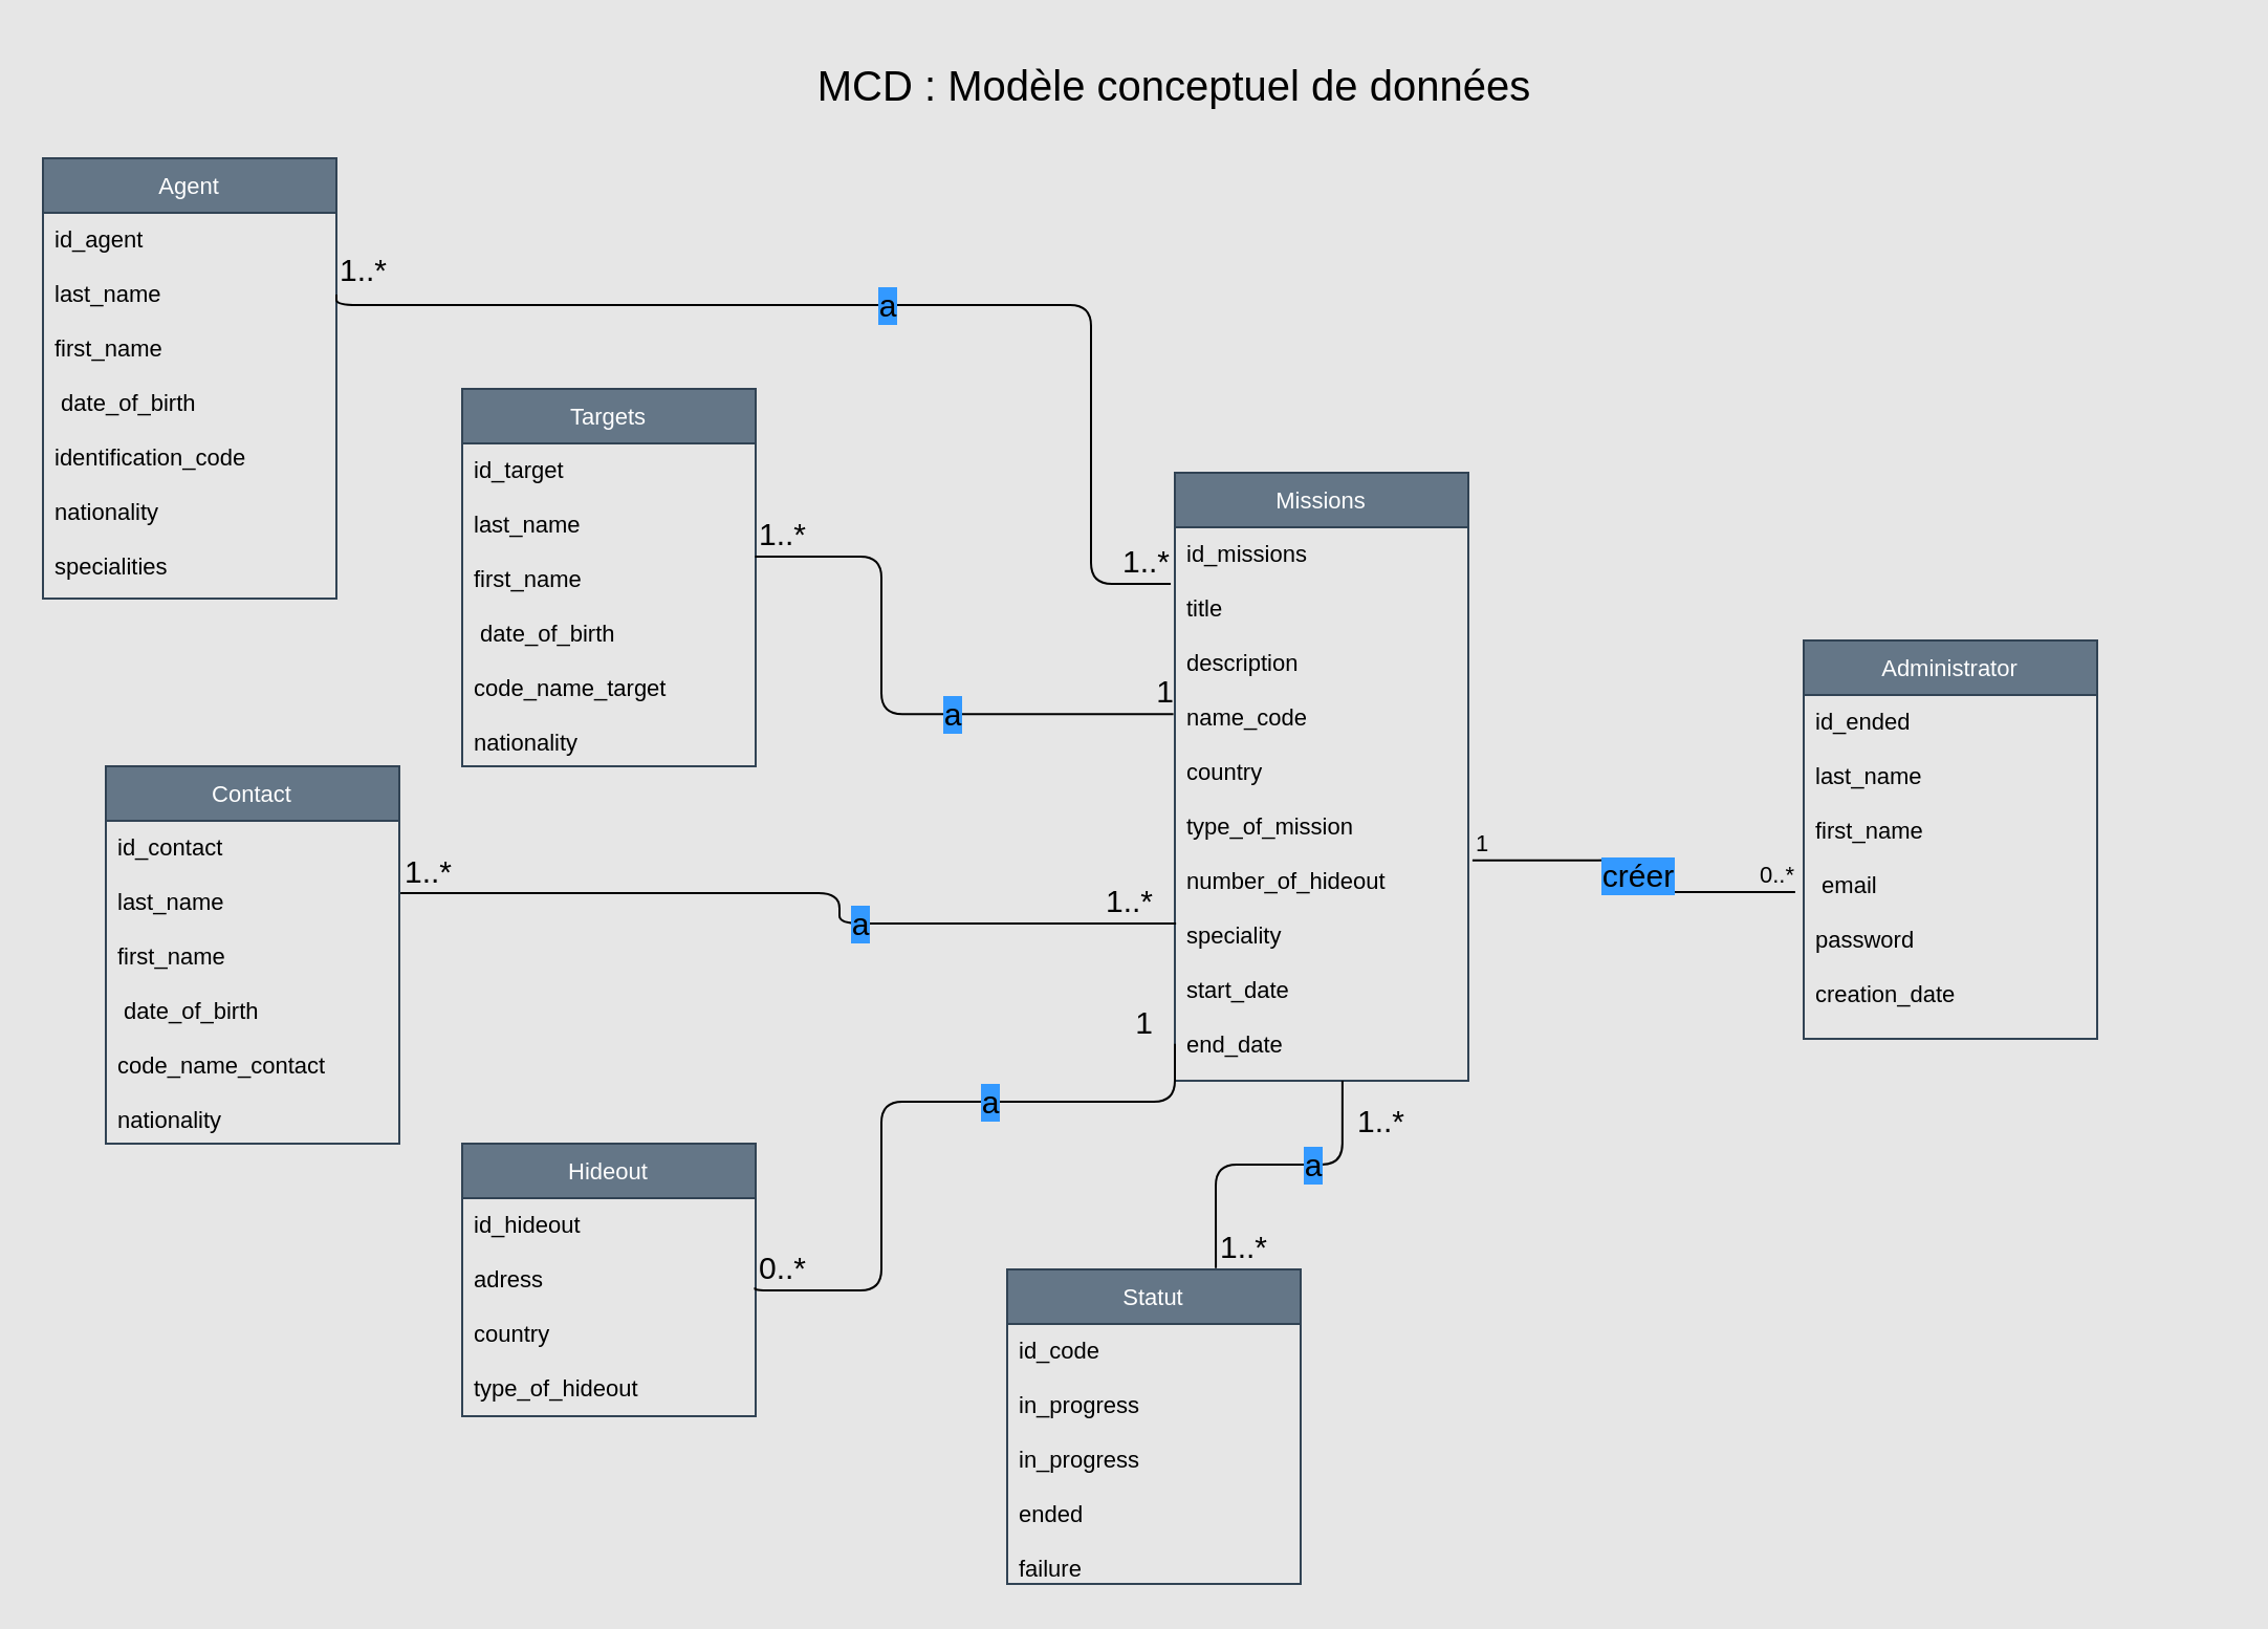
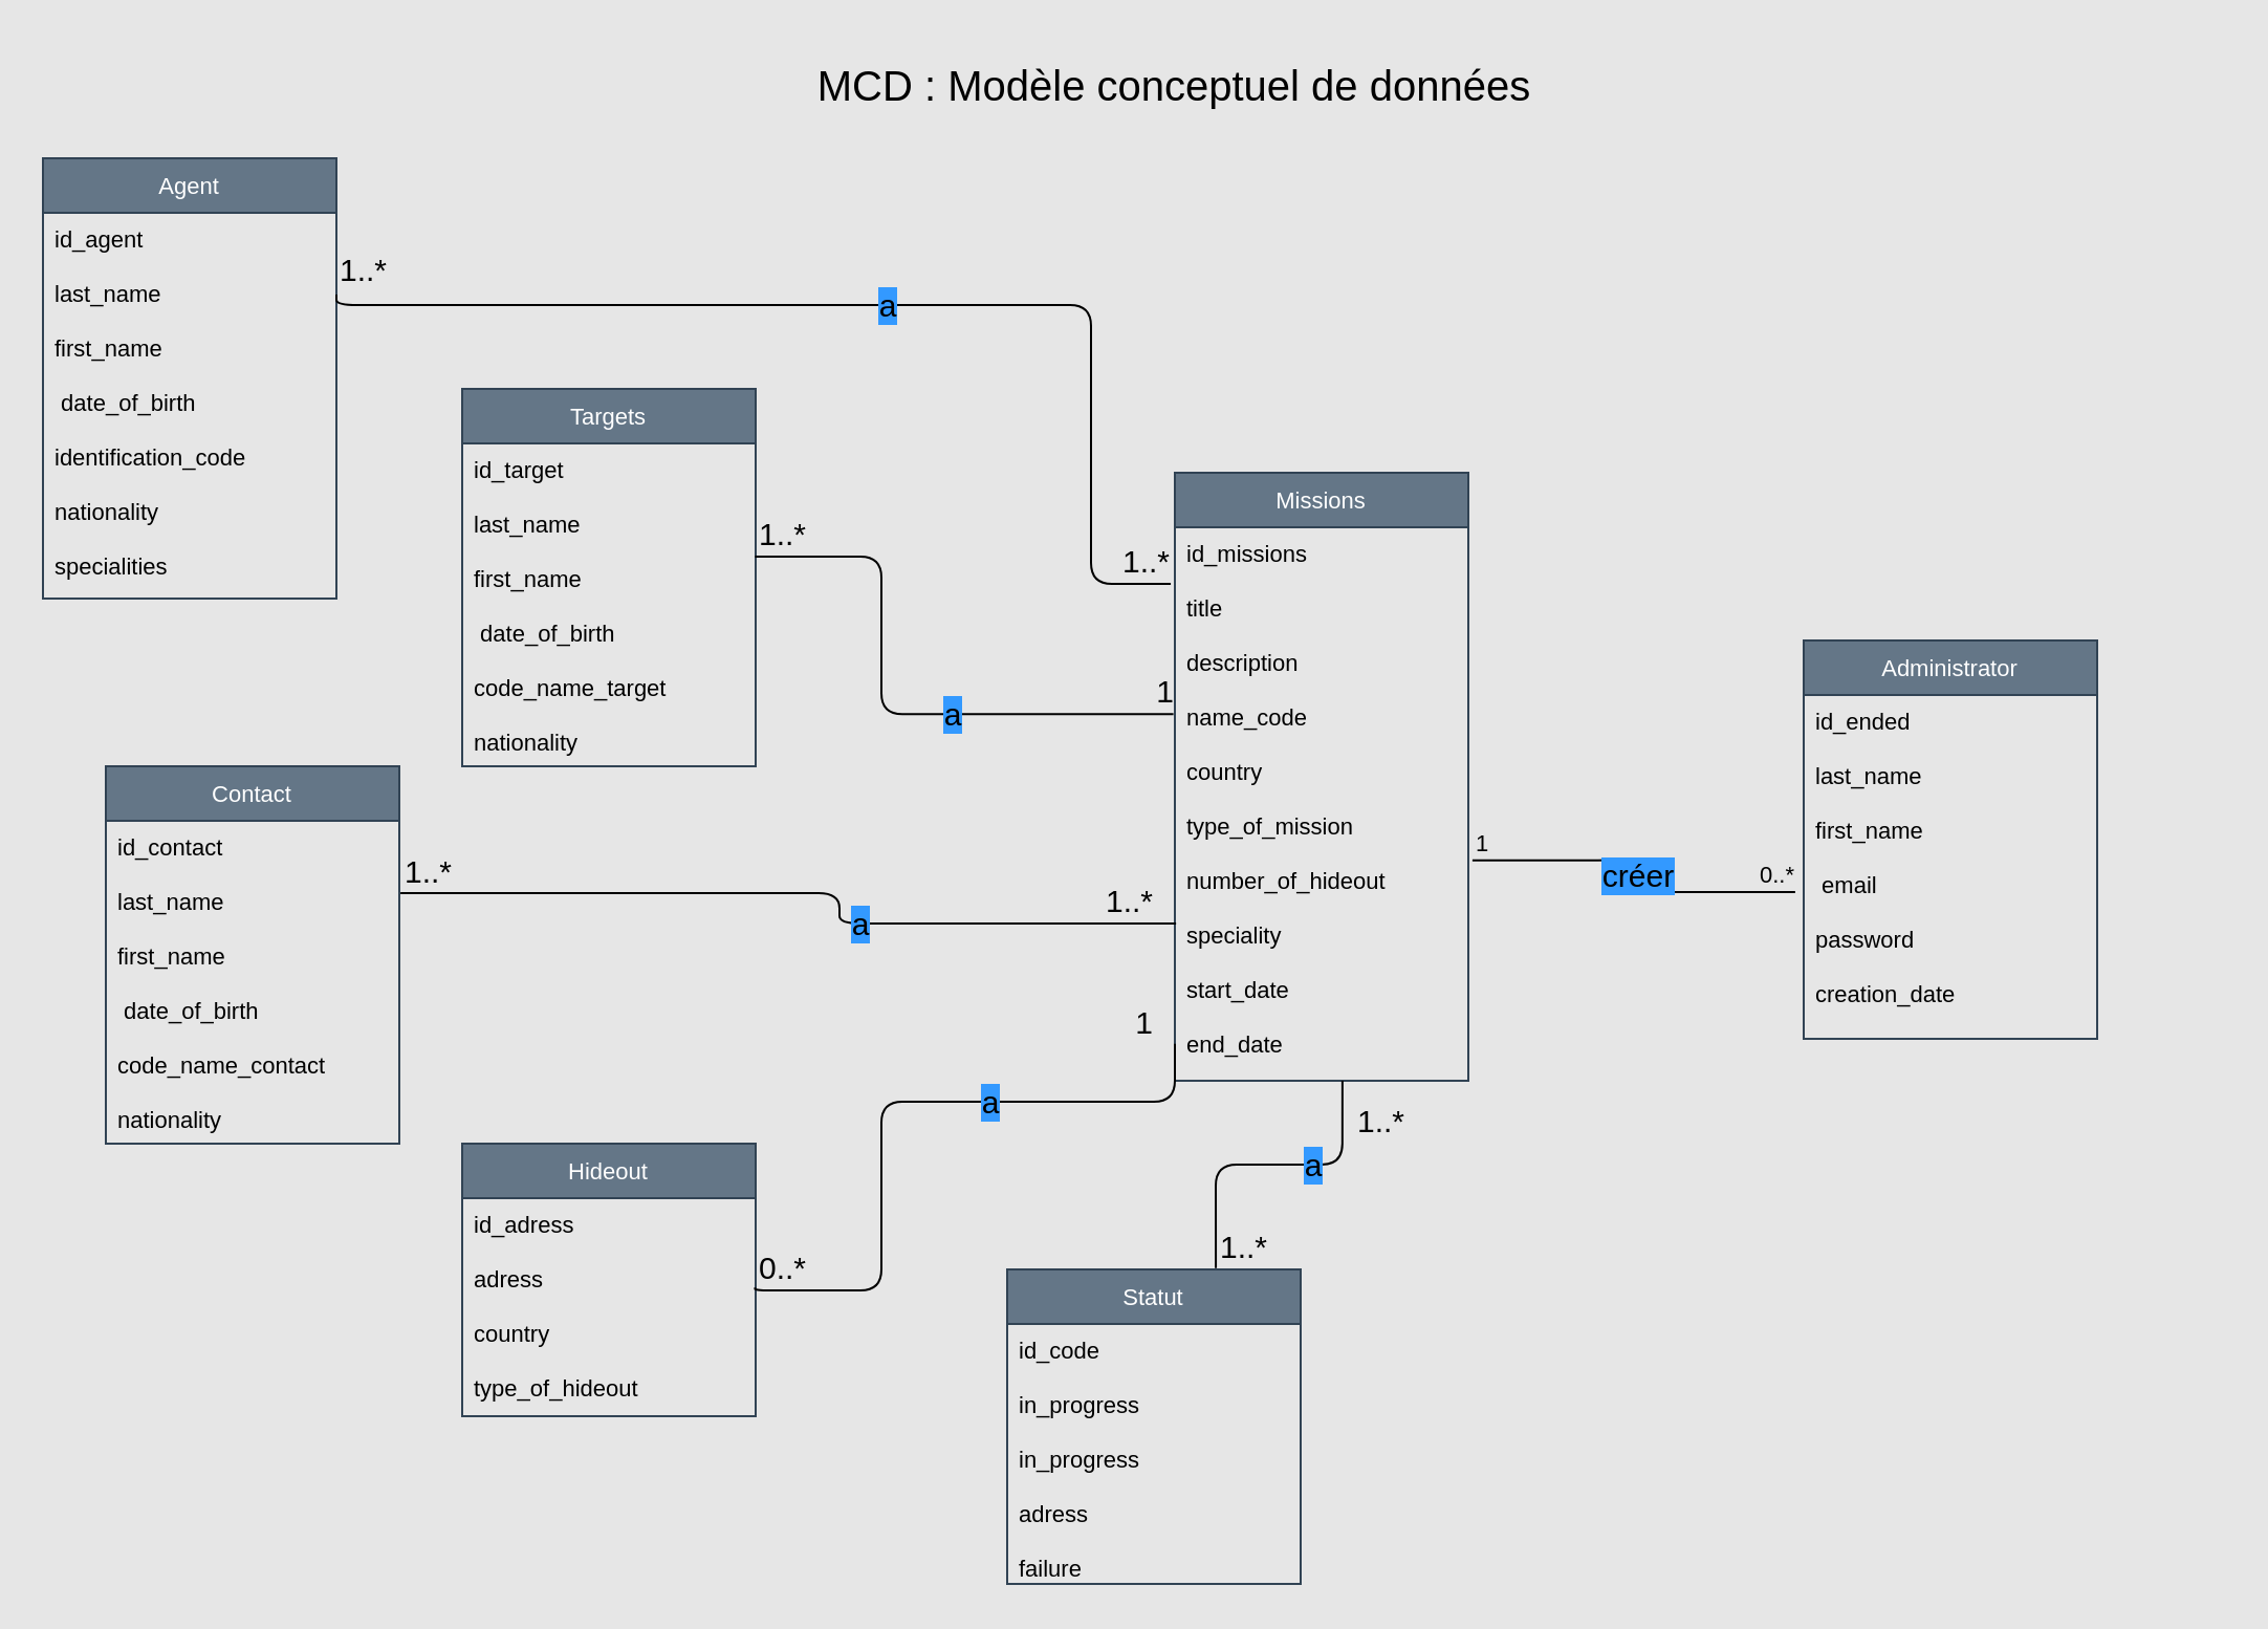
- <mxCell id="16" value="id_hideout" style="text;strokeColor=none;fillColor=none;align=left;verticalAlign=top;spacingLeft=4;spacingRight=4;overflow=hidden;rotatable=0;points=[[0,0.5],[1,0.5]];portConstraint=eastwest;fontSize=11;fontColor=#000000;" parent="15" vertex="1"><mxGeometry y="26" width="140" height="26" as="geometry" /></mxCell>
+ <mxCell id="16" value="id_adress" style="text;strokeColor=none;fillColor=none;align=left;verticalAlign=top;spacingLeft=4;spacingRight=4;overflow=hidden;rotatable=0;points=[[0,0.5],[1,0.5]];portConstraint=eastwest;fontSize=11;fontColor=#000000;" parent="15" vertex="1"><mxGeometry y="26" width="140" height="26" as="geometry" /></mxCell>
- <mxCell id="46" value="in_progress&#10;&#10;ended&#10;&#10;failure" style="text;strokeColor=none;fillColor=none;align=left;verticalAlign=top;spacingLeft=4;spacingRight=4;overflow=hidden;rotatable=0;points=[[0,0.5],[1,0.5]];portConstraint=eastwest;fontSize=11;fontColor=#000000;" parent="43" vertex="1"><mxGeometry y="78" width="140" height="72" as="geometry" /></mxCell>
+ <mxCell id="46" value="in_progress&#10;&#10;adress&#10;&#10;failure" style="text;strokeColor=none;fillColor=none;align=left;verticalAlign=top;spacingLeft=4;spacingRight=4;overflow=hidden;rotatable=0;points=[[0,0.5],[1,0.5]];portConstraint=eastwest;fontSize=11;fontColor=#000000;" parent="43" vertex="1"><mxGeometry y="78" width="140" height="72" as="geometry" /></mxCell>
